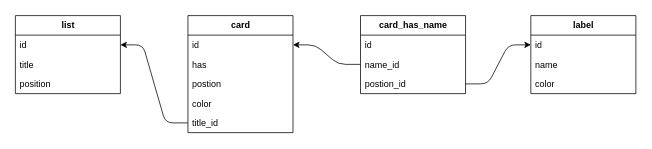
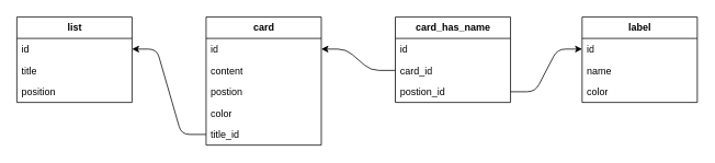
- <mxCell id="16" value="has" style="text;strokeColor=none;fillColor=none;align=left;verticalAlign=top;spacingLeft=4;spacingRight=4;overflow=hidden;rotatable=0;points=[[0,0.5],[1,0.5]];portConstraint=eastwest;whiteSpace=wrap;html=1;labelBorderColor=none;fontSize=12;" vertex="1" parent="14"><mxGeometry y="52" width="140" height="26" as="geometry" /></mxCell>
+ <mxCell id="16" value="content" style="text;strokeColor=none;fillColor=none;align=left;verticalAlign=top;spacingLeft=4;spacingRight=4;overflow=hidden;rotatable=0;points=[[0,0.5],[1,0.5]];portConstraint=eastwest;whiteSpace=wrap;html=1;labelBorderColor=none;fontSize=12;" vertex="1" parent="14"><mxGeometry y="52" width="140" height="26" as="geometry" /></mxCell>
- <mxCell id="12" value="name_id" style="text;strokeColor=none;fillColor=none;align=left;verticalAlign=top;spacingLeft=4;spacingRight=4;overflow=hidden;rotatable=0;points=[[0,0.5],[1,0.5]];portConstraint=eastwest;whiteSpace=wrap;html=1;labelBorderColor=none;fontSize=12;" vertex="1" parent="10"><mxGeometry y="52" width="140" height="26" as="geometry" /></mxCell>
+ <mxCell id="12" value="card_id" style="text;strokeColor=none;fillColor=none;align=left;verticalAlign=top;spacingLeft=4;spacingRight=4;overflow=hidden;rotatable=0;points=[[0,0.5],[1,0.5]];portConstraint=eastwest;whiteSpace=wrap;html=1;labelBorderColor=none;fontSize=12;" vertex="1" parent="10"><mxGeometry y="52" width="140" height="26" as="geometry" /></mxCell>
